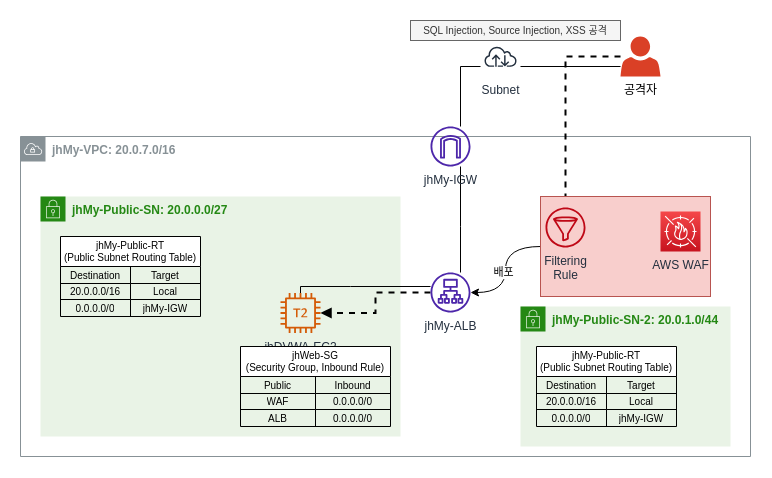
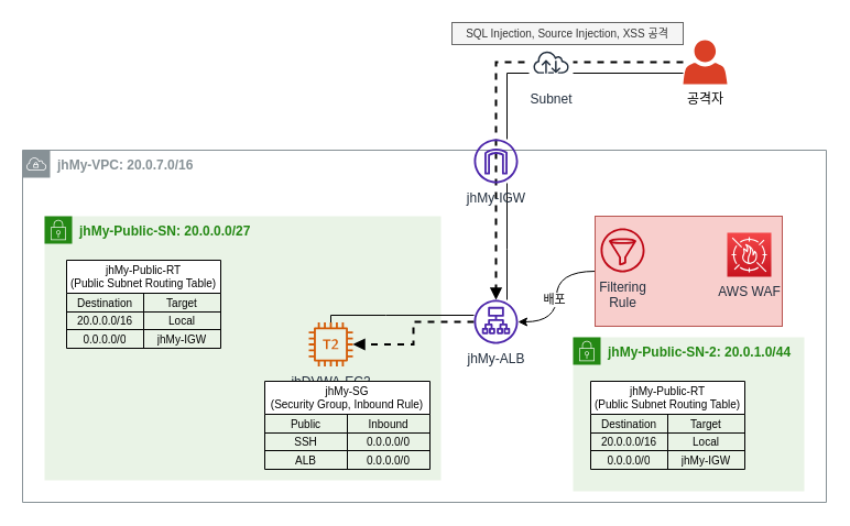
- <mxCell id="4" style="edgeStyle=orthogonalEdgeStyle;rounded=0;orthogonalLoop=1;jettySize=auto;html=1;fontSize=10;endArrow=block;endFill=1;dashed=1;strokeWidth=2;" edge="1" parent="1" source="5" target="50"><mxGeometry relative="1" as="geometry" /></mxCell>
+ <mxCell id="4" style="edgeStyle=orthogonalEdgeStyle;rounded=0;orthogonalLoop=1;jettySize=auto;html=1;fontSize=10;endArrow=block;endFill=1;dashed=1;strokeWidth=2;" edge="1" parent="1" source="5" target="44"><mxGeometry relative="1" as="geometry" /></mxCell>
- <mxCell id="20" value="jhWeb-SG&#10;(Security Group, Inbound Rule)" style="shape=table;startSize=30;container=1;collapsible=0;childLayout=tableLayout;fontSize=10;" vertex="1" parent="1"><mxGeometry x="240" y="346" width="150" height="80" as="geometry" /></mxCell>
+ <mxCell id="20" value="jhMy-SG&#10;(Security Group, Inbound Rule)" style="shape=table;startSize=30;container=1;collapsible=0;childLayout=tableLayout;fontSize=10;" vertex="1" parent="1"><mxGeometry x="240" y="346" width="150" height="80" as="geometry" /></mxCell>
- <mxCell id="25" value="WAF" style="shape=partialRectangle;html=1;whiteSpace=wrap;connectable=0;strokeColor=inherit;overflow=hidden;fillColor=none;top=0;left=0;bottom=0;right=0;pointerEvents=1;fontSize=10;" vertex="1" parent="24"><mxGeometry width="75" height="16" as="geometry"><mxRectangle width="75" height="16" as="alternateBounds" /></mxGeometry></mxCell>
+ <mxCell id="25" value="SSH" style="shape=partialRectangle;html=1;whiteSpace=wrap;connectable=0;strokeColor=inherit;overflow=hidden;fillColor=none;top=0;left=0;bottom=0;right=0;pointerEvents=1;fontSize=10;" vertex="1" parent="24"><mxGeometry width="75" height="16" as="geometry"><mxRectangle width="75" height="16" as="alternateBounds" /></mxGeometry></mxCell>
